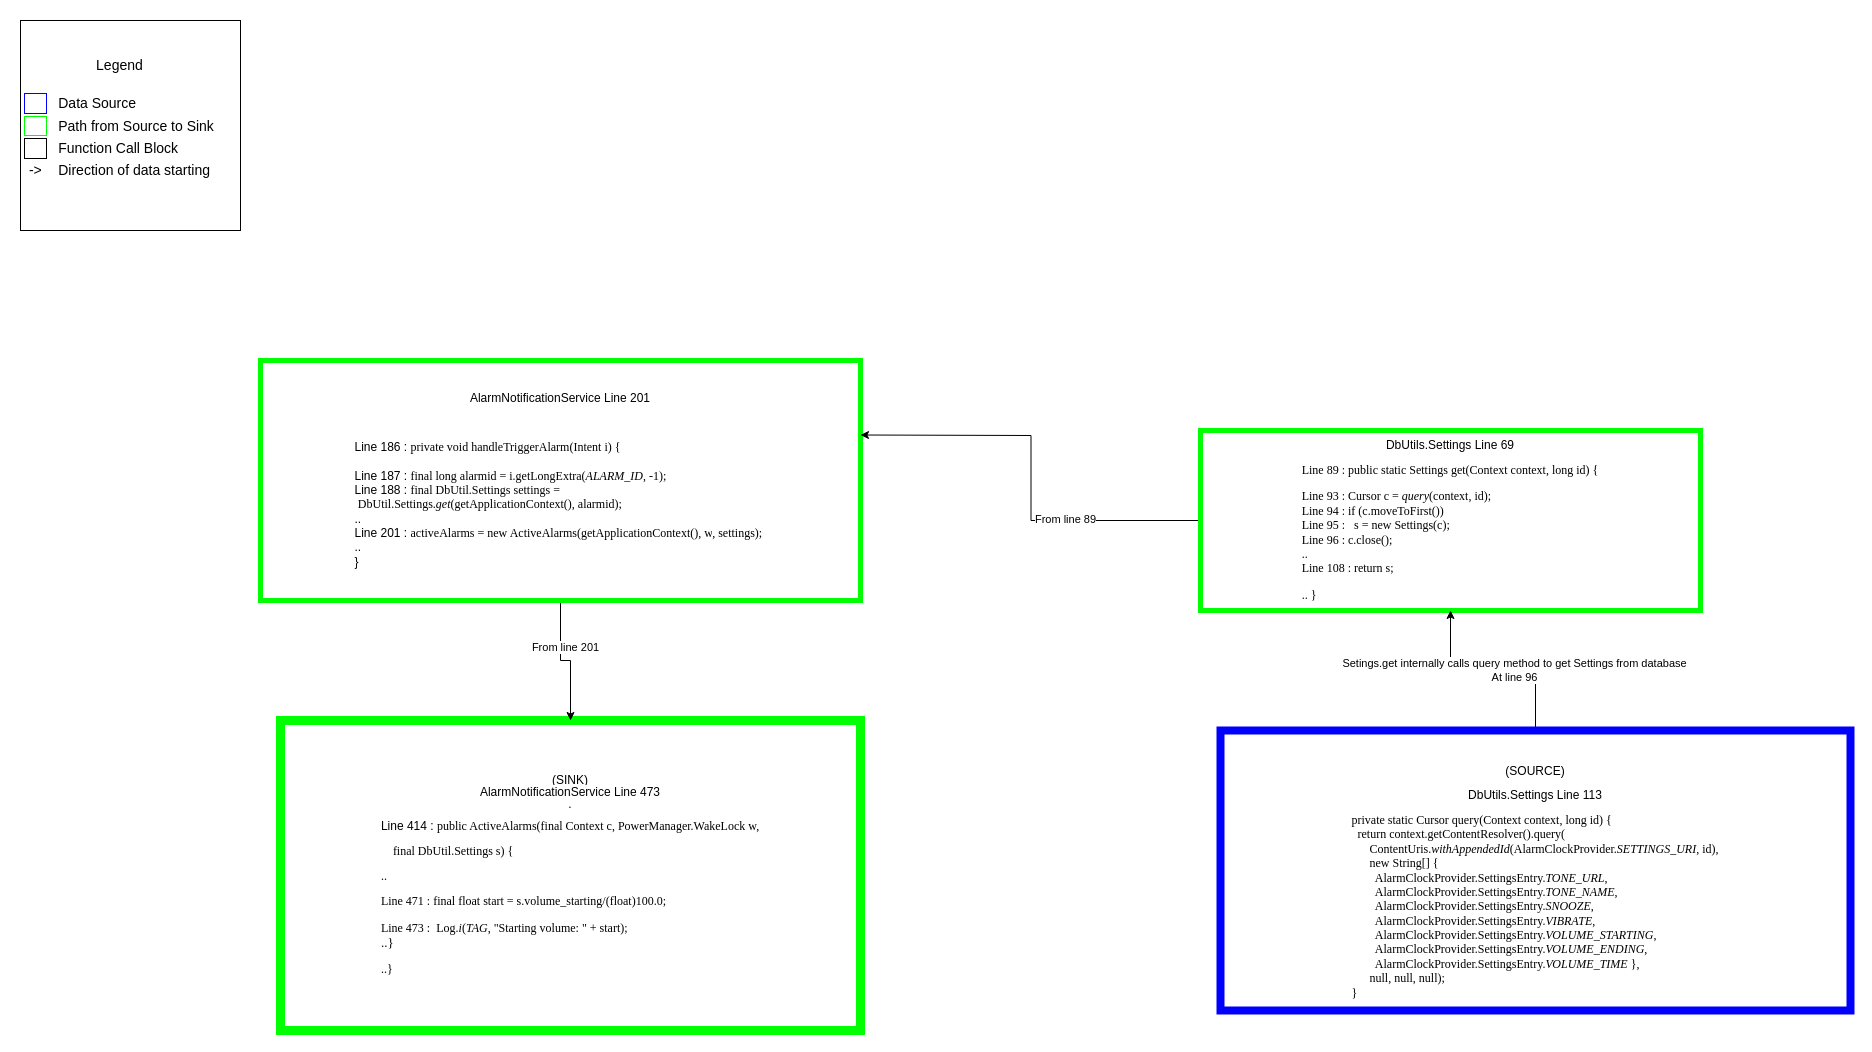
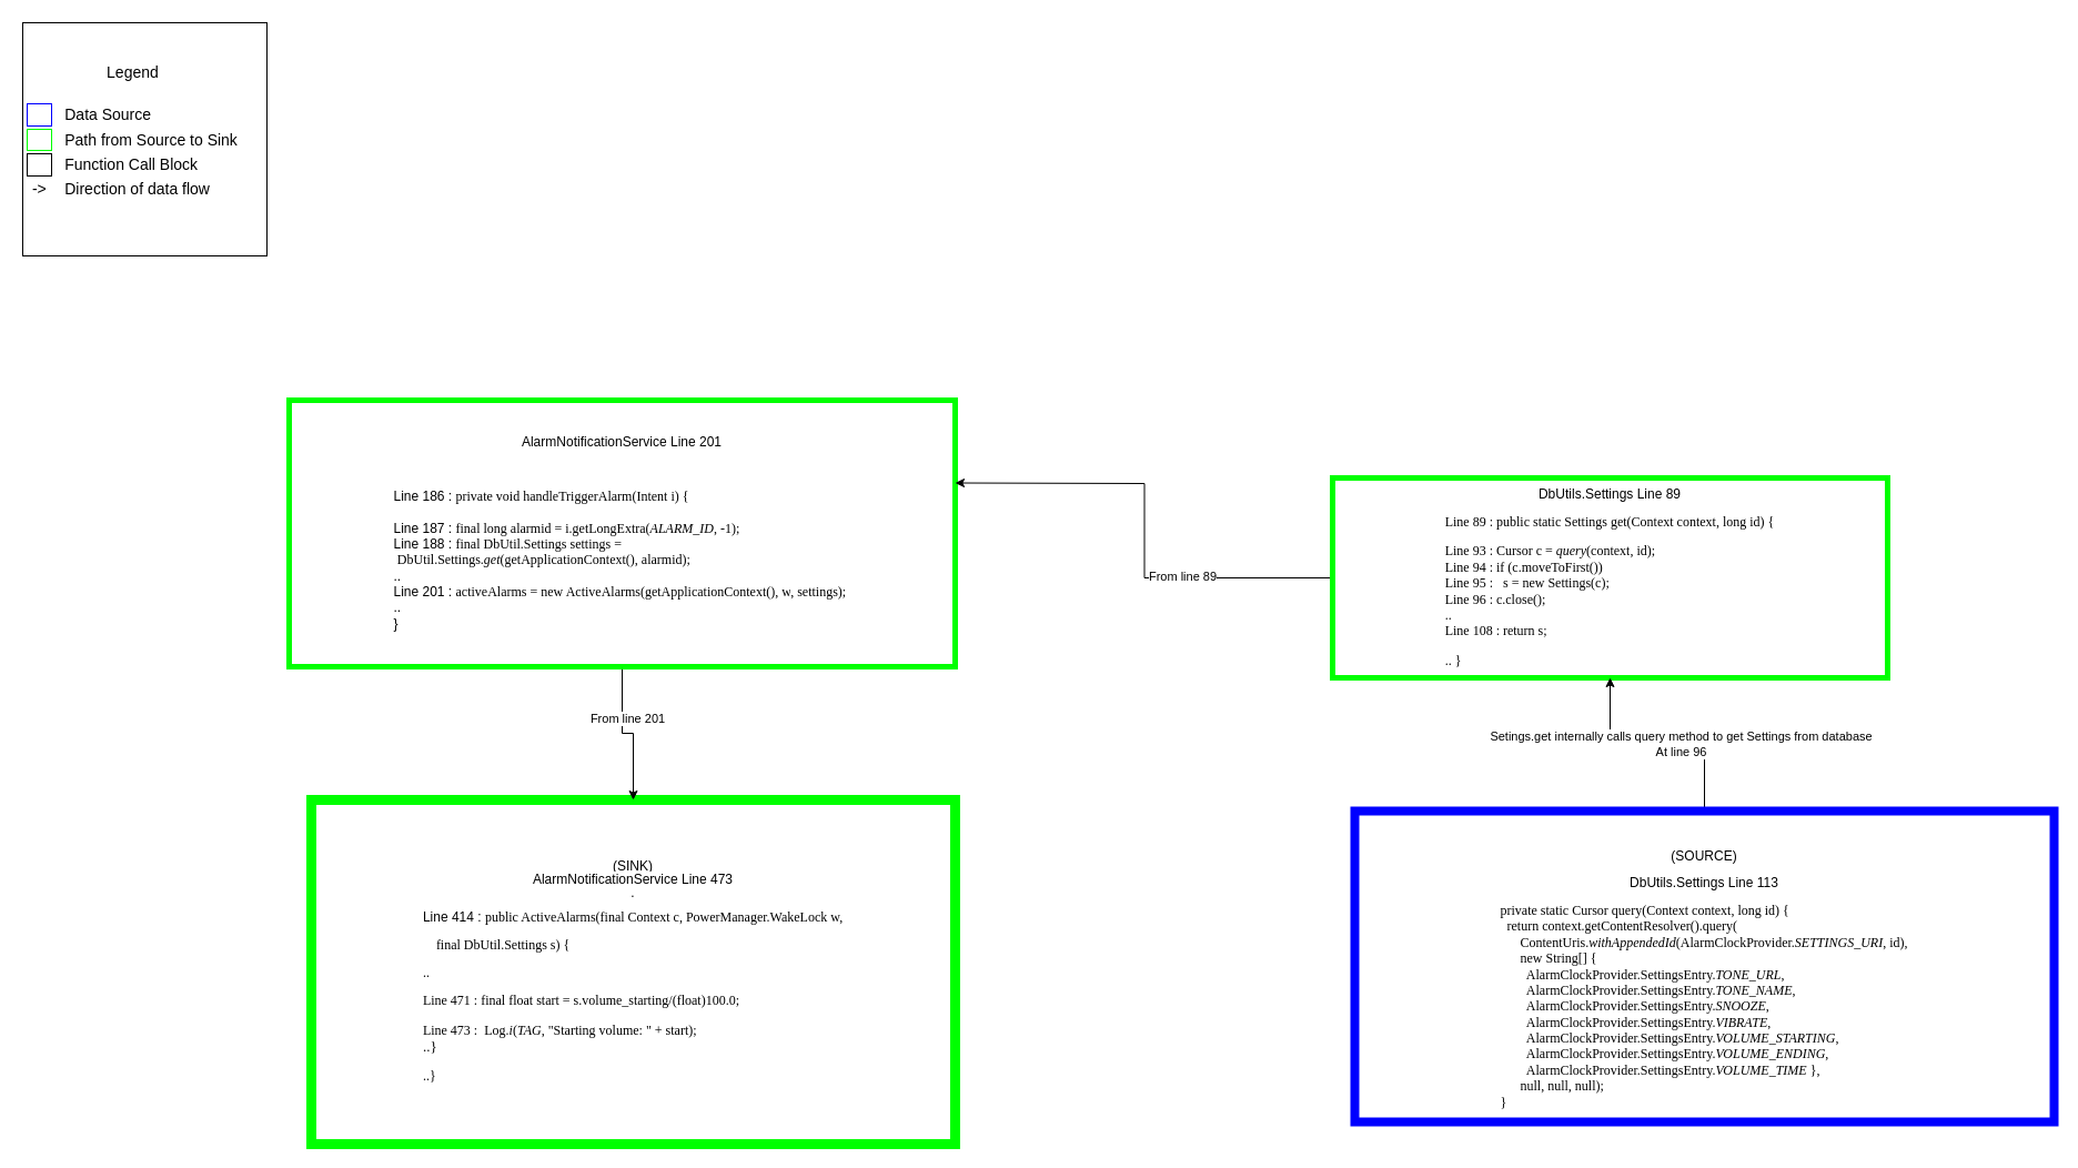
- <mxCell id="3" value="&lt;p style=&quot;line-height: 110%&quot;&gt;&lt;/p&gt;&lt;div style=&quot;text-align: center ; font-size: 14px&quot;&gt;&lt;span&gt;&lt;font style=&quot;font-size: 14px&quot;&gt;&lt;br&gt;&lt;/font&gt;&lt;/span&gt;&lt;/div&gt;&lt;div style=&quot;text-align: center ; font-size: 14px&quot;&gt;&lt;span&gt;&lt;font style=&quot;font-size: 14px&quot;&gt;Legend&lt;/font&gt;&lt;/span&gt;&lt;/div&gt;&lt;font style=&quot;font-size: 14px&quot;&gt;&lt;br&gt;&lt;/font&gt;&lt;table style=&quot;font-size: 14px&quot;&gt;&lt;tbody&gt;&lt;tr&gt;&lt;td style=&quot;border: 1px solid rgb(0 , 0 , 255) ; border-collapse: collapse&quot;&gt;&lt;font style=&quot;font-size: 14px&quot;&gt;&amp;nbsp; &amp;nbsp; &amp;nbsp;&lt;/font&gt;&lt;/td&gt;&lt;td&gt;&lt;font style=&quot;font-size: 14px&quot;&gt;&amp;nbsp; Data Source&lt;/font&gt;&lt;/td&gt;&lt;/tr&gt;&lt;tr&gt;&lt;td style=&quot;border: 1px solid rgb(0 , 255 , 0) ; border-collapse: collapse&quot;&gt;&lt;font style=&quot;font-size: 14px&quot;&gt;&lt;br&gt;&lt;/font&gt;&lt;/td&gt;&lt;td&gt;&lt;font style=&quot;font-size: 14px&quot;&gt;&amp;nbsp; Path from Source to Sink&lt;/font&gt;&lt;/td&gt;&lt;/tr&gt;&lt;tr&gt;&lt;td style=&quot;border: 1px solid rgb(0 , 0 , 0) ; border-collapse: collapse&quot;&gt;&lt;font style=&quot;font-size: 14px&quot;&gt;&lt;br&gt;&lt;/font&gt;&lt;/td&gt;&lt;td&gt;&lt;font style=&quot;font-size: 14px&quot;&gt;&amp;nbsp; Function Call Block&lt;/font&gt;&lt;/td&gt;&lt;/tr&gt;&lt;tr&gt;&lt;td&gt;&amp;nbsp;-&amp;gt;&lt;/td&gt;&lt;td&gt;&amp;nbsp; Direction of data starting&lt;/td&gt;&lt;/tr&gt;&lt;/tbody&gt;&lt;/table&gt;&lt;br&gt;&lt;br&gt;&lt;p&gt;&lt;/p&gt;" style="rounded=0;whiteSpace=wrap;html=1;align=left;" parent="1" vertex="1"><mxGeometry x="20" y="20" width="220" height="210" as="geometry" /></mxCell>
+ <mxCell id="3" value="&lt;p style=&quot;line-height: 110%&quot;&gt;&lt;/p&gt;&lt;div style=&quot;text-align: center ; font-size: 14px&quot;&gt;&lt;span&gt;&lt;font style=&quot;font-size: 14px&quot;&gt;&lt;br&gt;&lt;/font&gt;&lt;/span&gt;&lt;/div&gt;&lt;div style=&quot;text-align: center ; font-size: 14px&quot;&gt;&lt;span&gt;&lt;font style=&quot;font-size: 14px&quot;&gt;Legend&lt;/font&gt;&lt;/span&gt;&lt;/div&gt;&lt;font style=&quot;font-size: 14px&quot;&gt;&lt;br&gt;&lt;/font&gt;&lt;table style=&quot;font-size: 14px&quot;&gt;&lt;tbody&gt;&lt;tr&gt;&lt;td style=&quot;border: 1px solid rgb(0 , 0 , 255) ; border-collapse: collapse&quot;&gt;&lt;font style=&quot;font-size: 14px&quot;&gt;&amp;nbsp; &amp;nbsp; &amp;nbsp;&lt;/font&gt;&lt;/td&gt;&lt;td&gt;&lt;font style=&quot;font-size: 14px&quot;&gt;&amp;nbsp; Data Source&lt;/font&gt;&lt;/td&gt;&lt;/tr&gt;&lt;tr&gt;&lt;td style=&quot;border: 1px solid rgb(0 , 255 , 0) ; border-collapse: collapse&quot;&gt;&lt;font style=&quot;font-size: 14px&quot;&gt;&lt;br&gt;&lt;/font&gt;&lt;/td&gt;&lt;td&gt;&lt;font style=&quot;font-size: 14px&quot;&gt;&amp;nbsp; Path from Source to Sink&lt;/font&gt;&lt;/td&gt;&lt;/tr&gt;&lt;tr&gt;&lt;td style=&quot;border: 1px solid rgb(0 , 0 , 0) ; border-collapse: collapse&quot;&gt;&lt;font style=&quot;font-size: 14px&quot;&gt;&lt;br&gt;&lt;/font&gt;&lt;/td&gt;&lt;td&gt;&lt;font style=&quot;font-size: 14px&quot;&gt;&amp;nbsp; Function Call Block&lt;/font&gt;&lt;/td&gt;&lt;/tr&gt;&lt;tr&gt;&lt;td&gt;&amp;nbsp;-&amp;gt;&lt;/td&gt;&lt;td&gt;&amp;nbsp; Direction of data flow&lt;/td&gt;&lt;/tr&gt;&lt;/tbody&gt;&lt;/table&gt;&lt;br&gt;&lt;br&gt;&lt;p&gt;&lt;/p&gt;" style="rounded=0;whiteSpace=wrap;html=1;align=left;" parent="1" vertex="1"><mxGeometry x="20" y="20" width="220" height="210" as="geometry" /></mxCell>
- <mxCell id="9" value="&lt;p style=&quot;line-height: 100%&quot;&gt;&lt;font style=&quot;font-size: 12px ; background-color: rgb(255 , 255 , 255)&quot;&gt;DbUtils.Settings Line 69&lt;br&gt;&lt;/font&gt;&lt;/p&gt;&lt;pre style=&quot;font-family: &amp;#34;menlo&amp;#34;&quot;&gt;&lt;font style=&quot;font-size: 12px ; background-color: rgb(255 , 255 , 255)&quot;&gt;Line 89 : public static Settings get(Context context, long id) {&lt;/font&gt;&lt;/pre&gt;&lt;pre style=&quot;font-family: &amp;#34;menlo&amp;#34;&quot;&gt;&lt;pre style=&quot;font-family: &amp;#34;menlo&amp;#34;&quot;&gt;&lt;div style=&quot;text-align: left&quot;&gt;&lt;span style=&quot;background-color: rgb(255 , 255 , 255)&quot;&gt;Line 93 : Cursor c = &lt;/span&gt;&lt;span style=&quot;font-style: italic&quot;&gt;query&lt;/span&gt;&lt;span style=&quot;background-color: rgb(255 , 255 , 255)&quot;&gt;(context&lt;/span&gt;&lt;span style=&quot;background-color: rgb(255 , 255 , 255)&quot;&gt;, &lt;/span&gt;&lt;span style=&quot;background-color: rgb(255 , 255 , 255)&quot;&gt;id)&lt;/span&gt;&lt;span style=&quot;background-color: rgb(255 , 255 , 255)&quot;&gt;;&lt;/span&gt;&lt;/div&gt;&lt;font style=&quot;font-size: 12px ; background-color: rgb(255 , 255 , 255)&quot;&gt;&lt;div style=&quot;text-align: left&quot;&gt;&lt;span style=&quot;text-align: center&quot;&gt;Line 94 :&lt;/span&gt;&lt;span style=&quot;text-align: center&quot;&gt;&amp;nbsp;&lt;/span&gt;&lt;span&gt;if &lt;/span&gt;&lt;span&gt;(c.moveToFirst())&lt;/span&gt;&lt;/div&gt;&lt;div style=&quot;text-align: left&quot;&gt;&lt;span style=&quot;text-align: center&quot;&gt;Line 95 :&lt;/span&gt;&lt;span style=&quot;text-align: center&quot;&gt;&amp;nbsp;&lt;/span&gt;&lt;span&gt;&amp;nbsp; s = &lt;/span&gt;&lt;span&gt;new &lt;/span&gt;&lt;span&gt;Settings(c)&lt;/span&gt;&lt;span&gt;;&lt;/span&gt;&lt;/div&gt;&lt;div style=&quot;text-align: left&quot;&gt;&lt;span style=&quot;text-align: center&quot;&gt;Line 96 :&lt;/span&gt;&lt;span style=&quot;text-align: center&quot;&gt;&amp;nbsp;&lt;/span&gt;&lt;span&gt;c.close()&lt;/span&gt;&lt;span&gt;;&lt;/span&gt;&lt;/div&gt;&lt;div style=&quot;text-align: left&quot;&gt;&lt;span&gt;..&lt;br/&gt;Line 108 : return s;&lt;/span&gt;&lt;/div&gt;&lt;/font&gt;&lt;/pre&gt;&lt;/pre&gt;&lt;pre style=&quot;text-align: left ; font-family: &amp;#34;menlo&amp;#34;&quot;&gt;&lt;font style=&quot;font-size: 12px ; background-color: rgb(255 , 255 , 255)&quot;&gt;.. }&lt;/font&gt;&lt;/pre&gt;&lt;p&gt;&lt;/p&gt;" style="rounded=0;whiteSpace=wrap;html=1;strokeWidth=5;strokeColor=#00FF00;" parent="1" vertex="1"><mxGeometry x="1200" y="430" width="500" height="180" as="geometry" /></mxCell>
+ <mxCell id="9" value="&lt;p style=&quot;line-height: 100%&quot;&gt;&lt;font style=&quot;font-size: 12px ; background-color: rgb(255 , 255 , 255)&quot;&gt;DbUtils.Settings Line 89&lt;br&gt;&lt;/font&gt;&lt;/p&gt;&lt;pre style=&quot;font-family: &amp;#34;menlo&amp;#34;&quot;&gt;&lt;font style=&quot;font-size: 12px ; background-color: rgb(255 , 255 , 255)&quot;&gt;Line 89 : public static Settings get(Context context, long id) {&lt;/font&gt;&lt;/pre&gt;&lt;pre style=&quot;font-family: &amp;#34;menlo&amp;#34;&quot;&gt;&lt;pre style=&quot;font-family: &amp;#34;menlo&amp;#34;&quot;&gt;&lt;div style=&quot;text-align: left&quot;&gt;&lt;span style=&quot;background-color: rgb(255 , 255 , 255)&quot;&gt;Line 93 : Cursor c = &lt;/span&gt;&lt;span style=&quot;font-style: italic&quot;&gt;query&lt;/span&gt;&lt;span style=&quot;background-color: rgb(255 , 255 , 255)&quot;&gt;(context&lt;/span&gt;&lt;span style=&quot;background-color: rgb(255 , 255 , 255)&quot;&gt;, &lt;/span&gt;&lt;span style=&quot;background-color: rgb(255 , 255 , 255)&quot;&gt;id)&lt;/span&gt;&lt;span style=&quot;background-color: rgb(255 , 255 , 255)&quot;&gt;;&lt;/span&gt;&lt;/div&gt;&lt;font style=&quot;font-size: 12px ; background-color: rgb(255 , 255 , 255)&quot;&gt;&lt;div style=&quot;text-align: left&quot;&gt;&lt;span style=&quot;text-align: center&quot;&gt;Line 94 :&lt;/span&gt;&lt;span style=&quot;text-align: center&quot;&gt;&amp;nbsp;&lt;/span&gt;&lt;span&gt;if &lt;/span&gt;&lt;span&gt;(c.moveToFirst())&lt;/span&gt;&lt;/div&gt;&lt;div style=&quot;text-align: left&quot;&gt;&lt;span style=&quot;text-align: center&quot;&gt;Line 95 :&lt;/span&gt;&lt;span style=&quot;text-align: center&quot;&gt;&amp;nbsp;&lt;/span&gt;&lt;span&gt;&amp;nbsp; s = &lt;/span&gt;&lt;span&gt;new &lt;/span&gt;&lt;span&gt;Settings(c)&lt;/span&gt;&lt;span&gt;;&lt;/span&gt;&lt;/div&gt;&lt;div style=&quot;text-align: left&quot;&gt;&lt;span style=&quot;text-align: center&quot;&gt;Line 96 :&lt;/span&gt;&lt;span style=&quot;text-align: center&quot;&gt;&amp;nbsp;&lt;/span&gt;&lt;span&gt;c.close()&lt;/span&gt;&lt;span&gt;;&lt;/span&gt;&lt;/div&gt;&lt;div style=&quot;text-align: left&quot;&gt;&lt;span&gt;..&lt;br/&gt;Line 108 : return s;&lt;/span&gt;&lt;/div&gt;&lt;/font&gt;&lt;/pre&gt;&lt;/pre&gt;&lt;pre style=&quot;text-align: left ; font-family: &amp;#34;menlo&amp;#34;&quot;&gt;&lt;font style=&quot;font-size: 12px ; background-color: rgb(255 , 255 , 255)&quot;&gt;.. }&lt;/font&gt;&lt;/pre&gt;&lt;p&gt;&lt;/p&gt;" style="rounded=0;whiteSpace=wrap;html=1;strokeWidth=5;strokeColor=#00FF00;" parent="1" vertex="1"><mxGeometry x="1200" y="430" width="500" height="180" as="geometry" /></mxCell>
